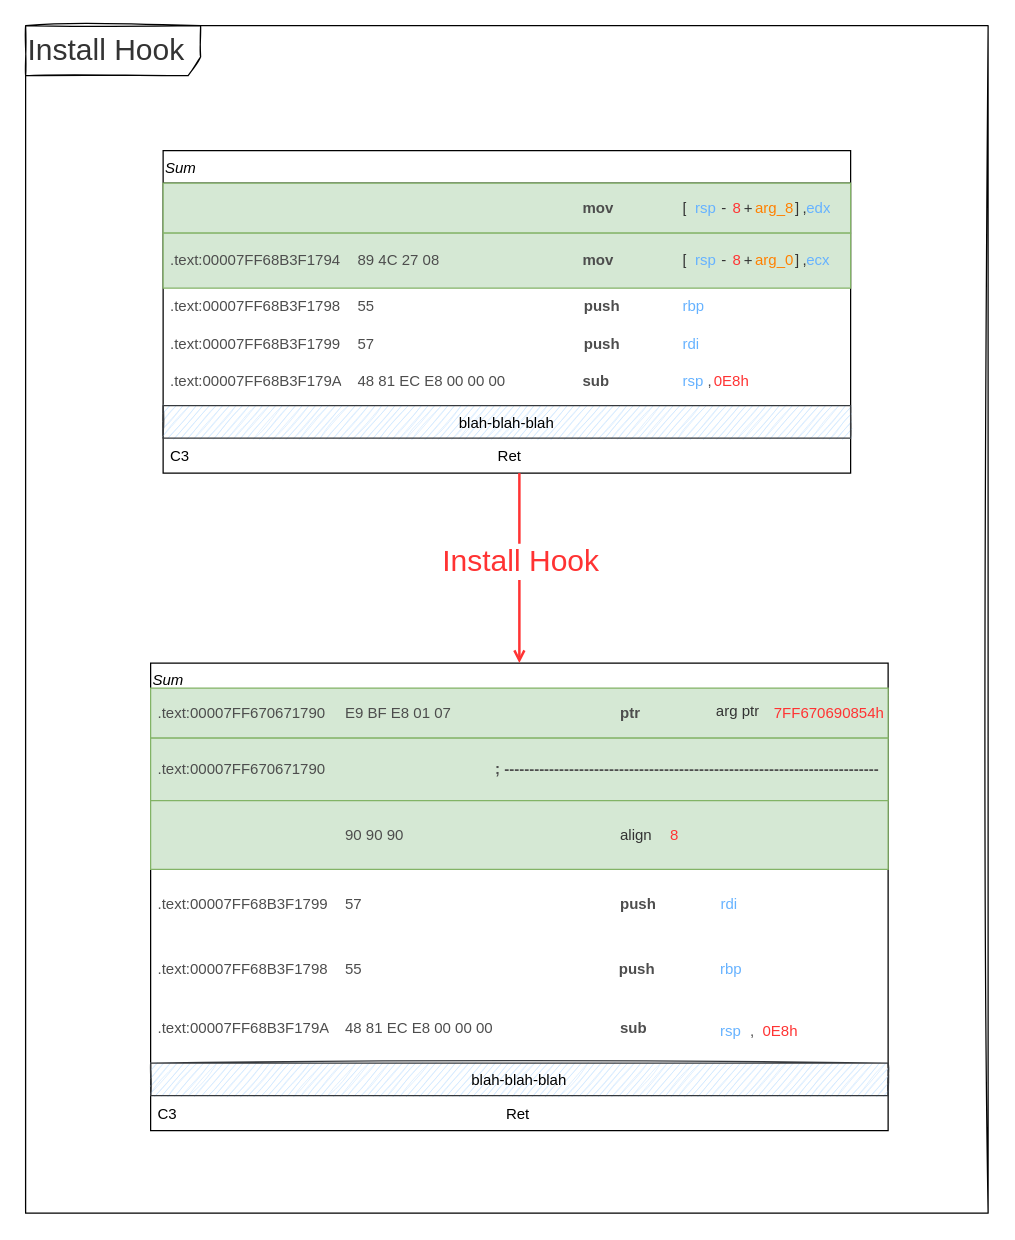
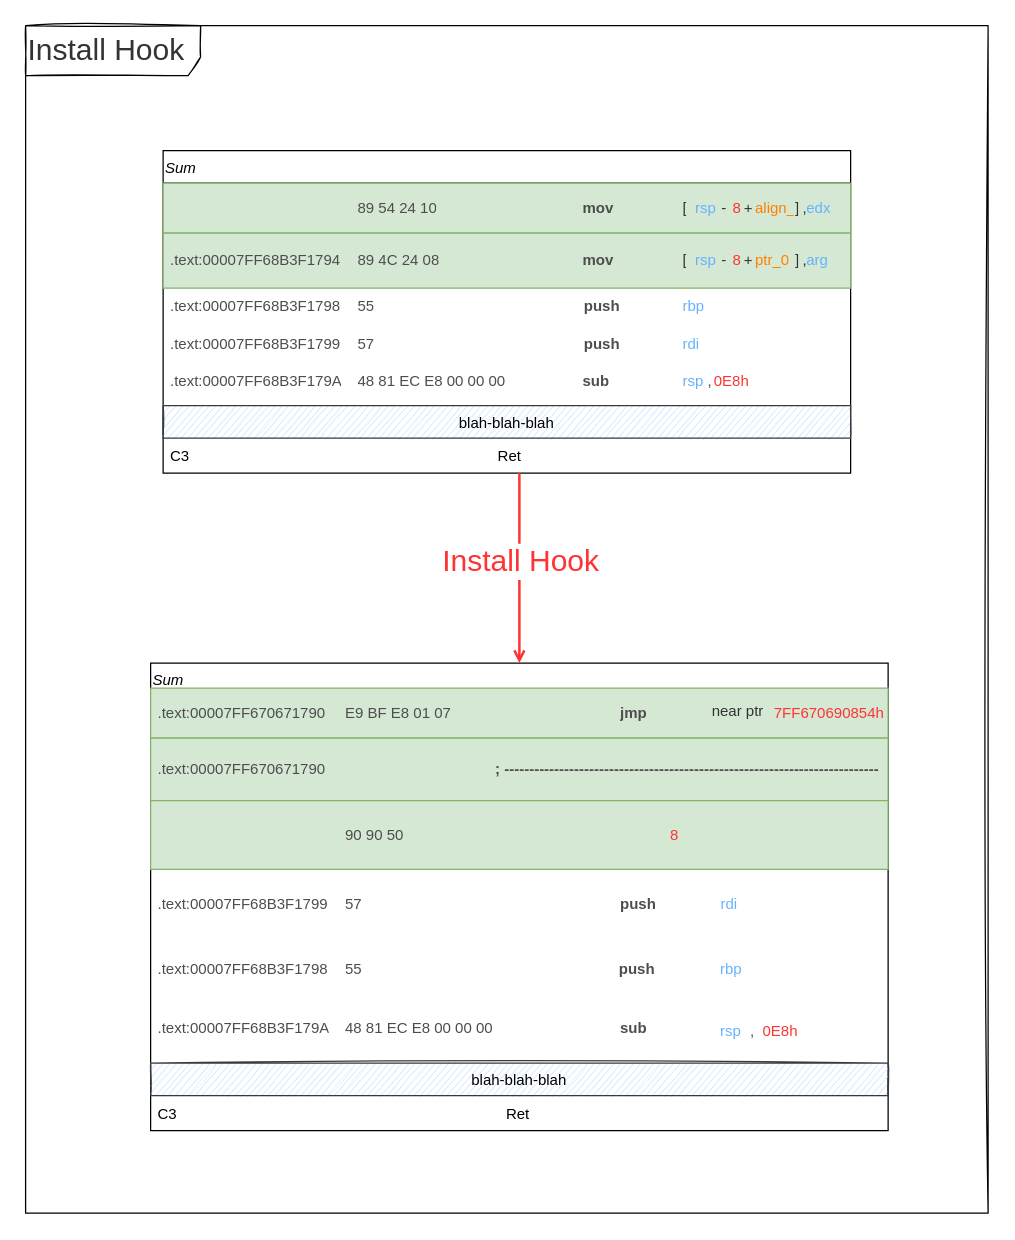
+ <mxCell id="5" value="89 54 24 10" style="text;align=left;verticalAlign=middle;spacingLeft=4;spacingRight=4;overflow=hidden;rotatable=0;points=[[0,0.5],[1,0.5]];portConstraint=eastwest;whiteSpace=wrap;labelBorderColor=none;fontColor=#4D4D4D;" vertex="1" parent="4"><mxGeometry x="150" width="90" height="40" as="geometry" /></mxCell>
- <mxCell id="10" value="arg_8" style="text;align=left;verticalAlign=middle;spacingLeft=4;spacingRight=4;overflow=hidden;rotatable=0;points=[[0,0.5],[1,0.5]];portConstraint=eastwest;whiteSpace=wrap;labelBorderColor=none;fontColor=#FF8000;" vertex="1" parent="7"><mxGeometry x="58" width="41" height="40" as="geometry" /></mxCell>
+ <mxCell id="10" value="align_8" style="text;align=left;verticalAlign=middle;spacingLeft=4;spacingRight=4;overflow=hidden;rotatable=0;points=[[0,0.5],[1,0.5]];portConstraint=eastwest;whiteSpace=wrap;labelBorderColor=none;fontColor=#FF8000;" vertex="1" parent="7"><mxGeometry x="58" width="41" height="40" as="geometry" /></mxCell>
- <mxCell id="19" value="89 4C 27 08" style="text;align=left;verticalAlign=middle;spacingLeft=4;spacingRight=4;overflow=hidden;rotatable=0;points=[[0,0.5],[1,0.5]];portConstraint=eastwest;whiteSpace=wrap;labelBorderColor=none;fontColor=#4D4D4D;" vertex="1" parent="17"><mxGeometry x="150" width="90" height="44" as="geometry" /></mxCell>
+ <mxCell id="19" value="89 4C 24 08" style="text;align=left;verticalAlign=middle;spacingLeft=4;spacingRight=4;overflow=hidden;rotatable=0;points=[[0,0.5],[1,0.5]];portConstraint=eastwest;whiteSpace=wrap;labelBorderColor=none;fontColor=#4D4D4D;" vertex="1" parent="17"><mxGeometry x="150" width="90" height="44" as="geometry" /></mxCell>
- <mxCell id="25" value="arg_0" style="text;align=left;verticalAlign=middle;spacingLeft=4;spacingRight=4;overflow=hidden;rotatable=0;points=[[0,0.5],[1,0.5]];portConstraint=eastwest;whiteSpace=wrap;labelBorderColor=none;fontColor=#FF8000;" vertex="1" parent="22"><mxGeometry x="58" width="41" height="44" as="geometry" /></mxCell>
+ <mxCell id="25" value="ptr_0" style="text;align=left;verticalAlign=middle;spacingLeft=4;spacingRight=4;overflow=hidden;rotatable=0;points=[[0,0.5],[1,0.5]];portConstraint=eastwest;whiteSpace=wrap;labelBorderColor=none;fontColor=#FF8000;" vertex="1" parent="22"><mxGeometry x="58" width="41" height="44" as="geometry" /></mxCell>
- <mxCell id="29" value="ecx" style="text;align=left;verticalAlign=middle;spacingLeft=4;spacingRight=4;overflow=hidden;rotatable=0;points=[[0,0.5],[1,0.5]];portConstraint=eastwest;whiteSpace=wrap;labelBorderColor=none;fontColor=#66B2FF;" vertex="1" parent="22"><mxGeometry x="99" width="34" height="44" as="geometry" /></mxCell>
+ <mxCell id="29" value="arg" style="text;align=left;verticalAlign=middle;spacingLeft=4;spacingRight=4;overflow=hidden;rotatable=0;points=[[0,0.5],[1,0.5]];portConstraint=eastwest;whiteSpace=wrap;labelBorderColor=none;fontColor=#66B2FF;" vertex="1" parent="22"><mxGeometry x="99" width="34" height="44" as="geometry" /></mxCell>
- <mxCell id="70" value="arg ptr" style="text;align=center;verticalAlign=middle;spacingLeft=4;spacingRight=4;overflow=hidden;rotatable=0;points=[[0,0.5],[1,0.5]];portConstraint=eastwest;whiteSpace=wrap;labelBorderColor=none;fontColor=#333333;" vertex="1" parent="69"><mxGeometry width="60.0" height="40" as="geometry" /></mxCell>
+ <mxCell id="70" value="near ptr" style="text;align=center;verticalAlign=middle;spacingLeft=4;spacingRight=4;overflow=hidden;rotatable=0;points=[[0,0.5],[1,0.5]];portConstraint=eastwest;whiteSpace=wrap;labelBorderColor=none;fontColor=#333333;" vertex="1" parent="69"><mxGeometry width="60.0" height="40" as="geometry" /></mxCell>
- <mxCell id="71" value="ptr" style="text;align=left;verticalAlign=middle;spacingLeft=4;spacingRight=4;overflow=hidden;rotatable=0;points=[[0,0.5],[1,0.5]];portConstraint=eastwest;whiteSpace=wrap;labelBorderColor=none;fontColor=#4D4D4D;fontStyle=1" vertex="1" parent="65"><mxGeometry x="370" width="40" height="40" as="geometry" /></mxCell>
+ <mxCell id="71" value="jmp" style="text;align=left;verticalAlign=middle;spacingLeft=4;spacingRight=4;overflow=hidden;rotatable=0;points=[[0,0.5],[1,0.5]];portConstraint=eastwest;whiteSpace=wrap;labelBorderColor=none;fontColor=#4D4D4D;fontStyle=1" vertex="1" parent="65"><mxGeometry x="370" width="40" height="40" as="geometry" /></mxCell>
- <mxCell id="83" value="align" style="text;align=left;verticalAlign=middle;spacingLeft=4;spacingRight=4;overflow=hidden;rotatable=0;points=[[0,0.5],[1,0.5]];portConstraint=eastwest;whiteSpace=wrap;labelBorderColor=none;fontStyle=0;fontColor=#333333;" vertex="1" parent="81"><mxGeometry x="370" width="40" height="55" as="geometry" /></mxCell>
- <mxCell id="82" value="90 90 90" style="text;align=left;verticalAlign=middle;spacingLeft=4;spacingRight=4;overflow=hidden;rotatable=0;points=[[0,0.5],[1,0.5]];portConstraint=eastwest;whiteSpace=wrap;labelBorderColor=none;fontColor=#4D4D4D;" vertex="1" parent="81"><mxGeometry x="150" width="90" height="55" as="geometry" /></mxCell>
+ <mxCell id="82" value="90 90 50" style="text;align=left;verticalAlign=middle;spacingLeft=4;spacingRight=4;overflow=hidden;rotatable=0;points=[[0,0.5],[1,0.5]];portConstraint=eastwest;whiteSpace=wrap;labelBorderColor=none;fontColor=#4D4D4D;" vertex="1" parent="81"><mxGeometry x="150" width="90" height="55" as="geometry" /></mxCell>
